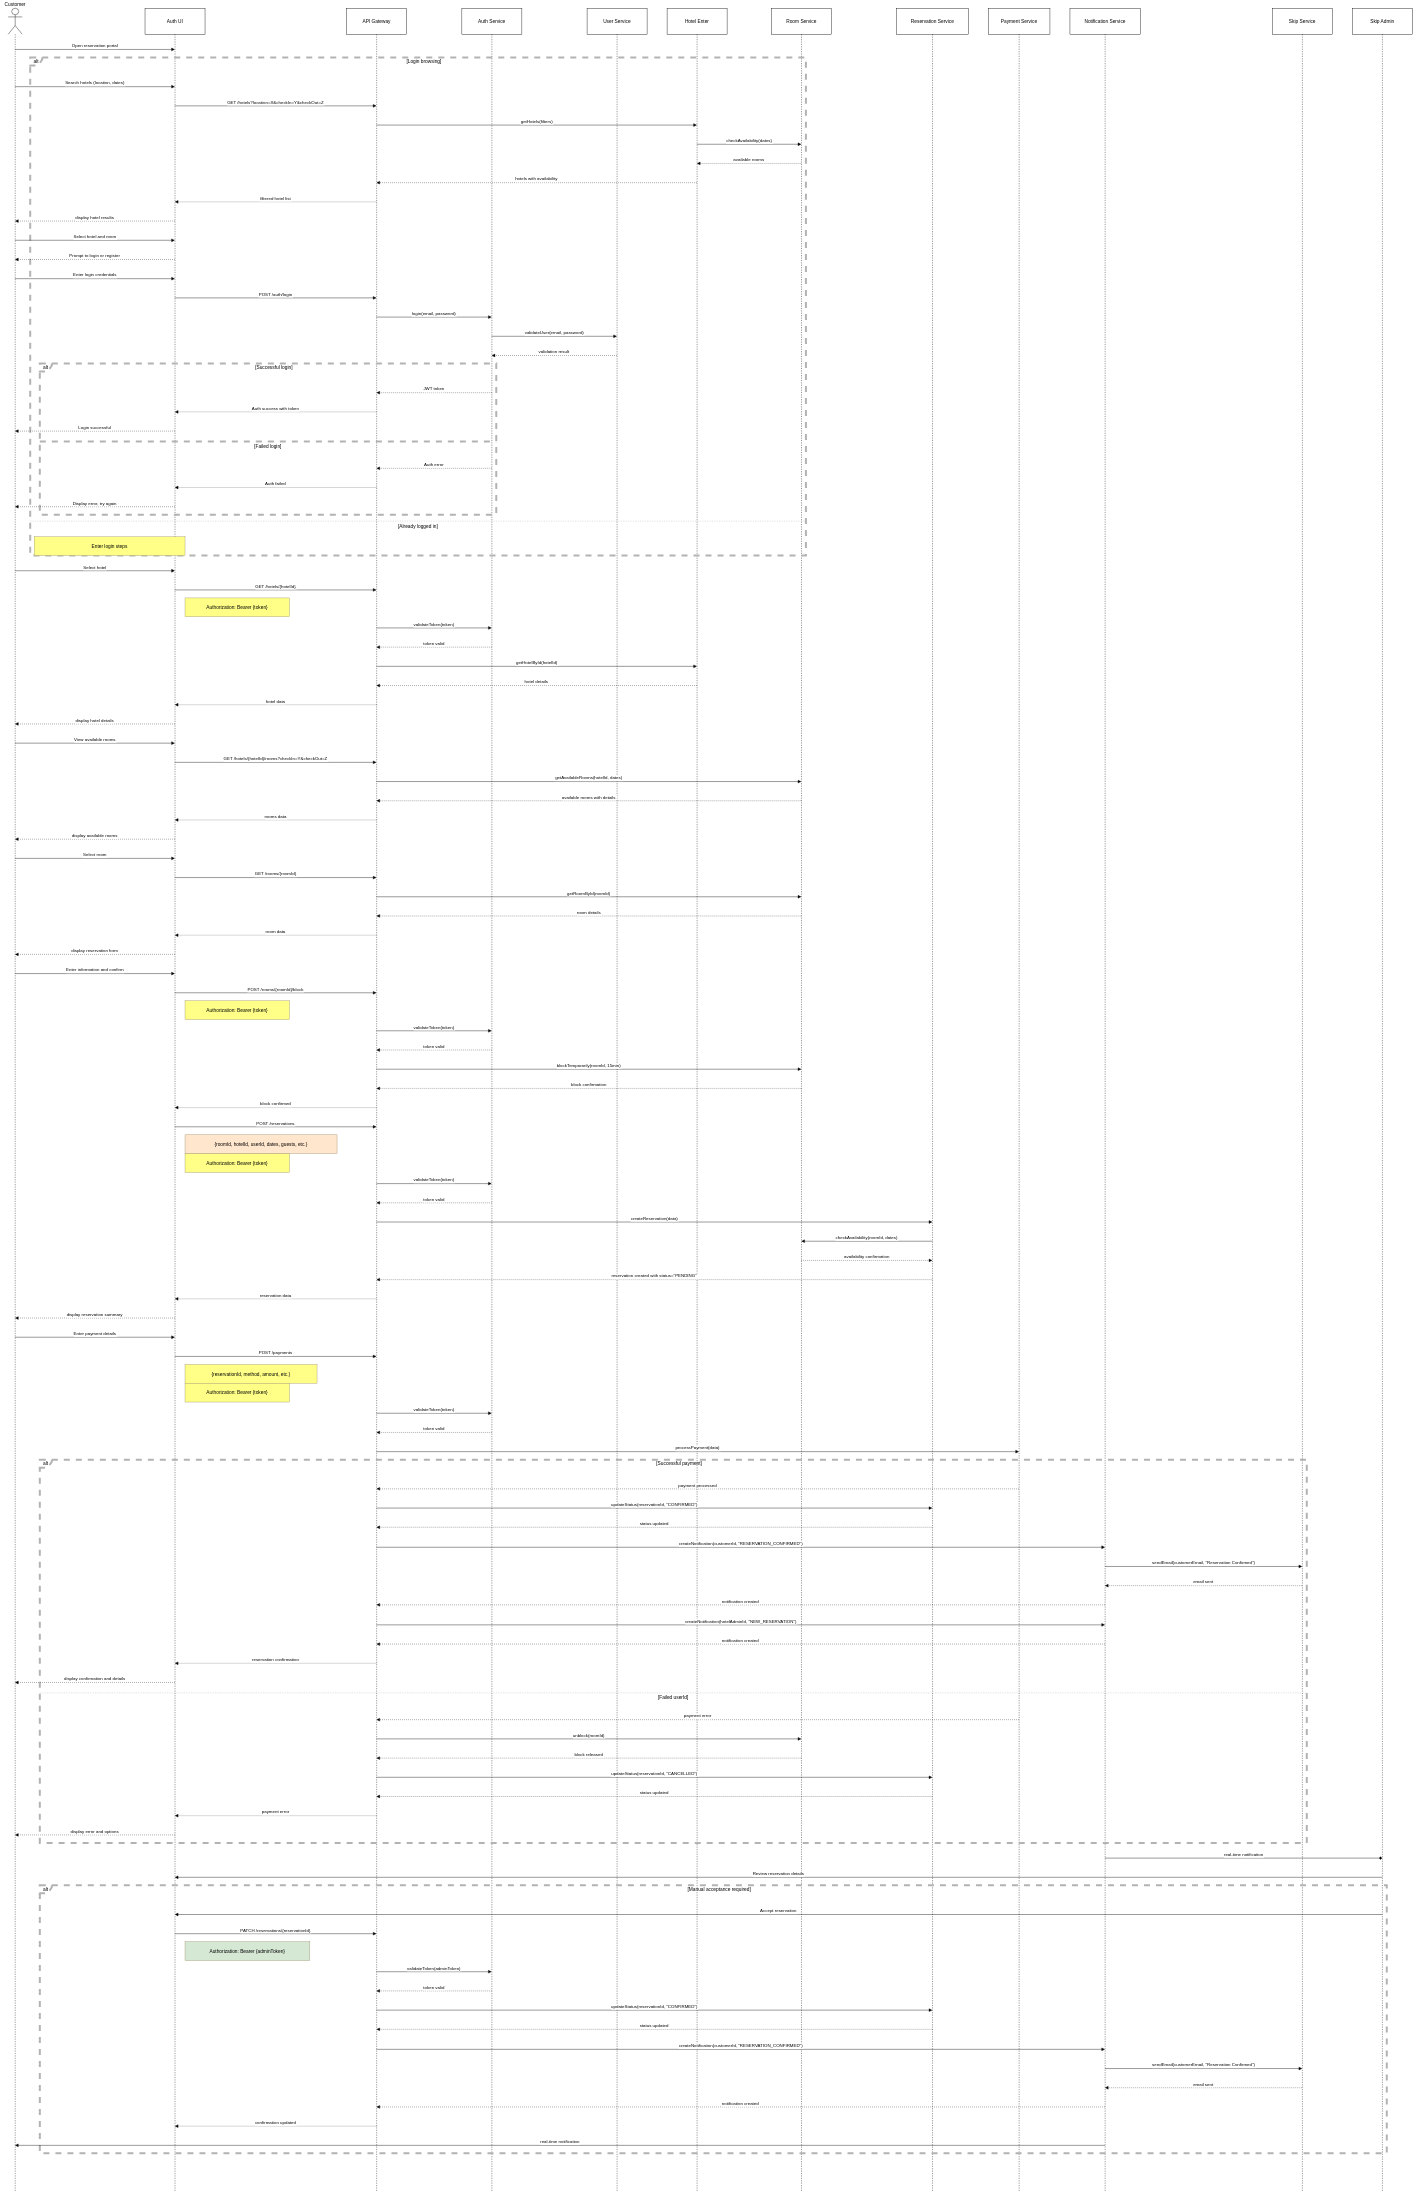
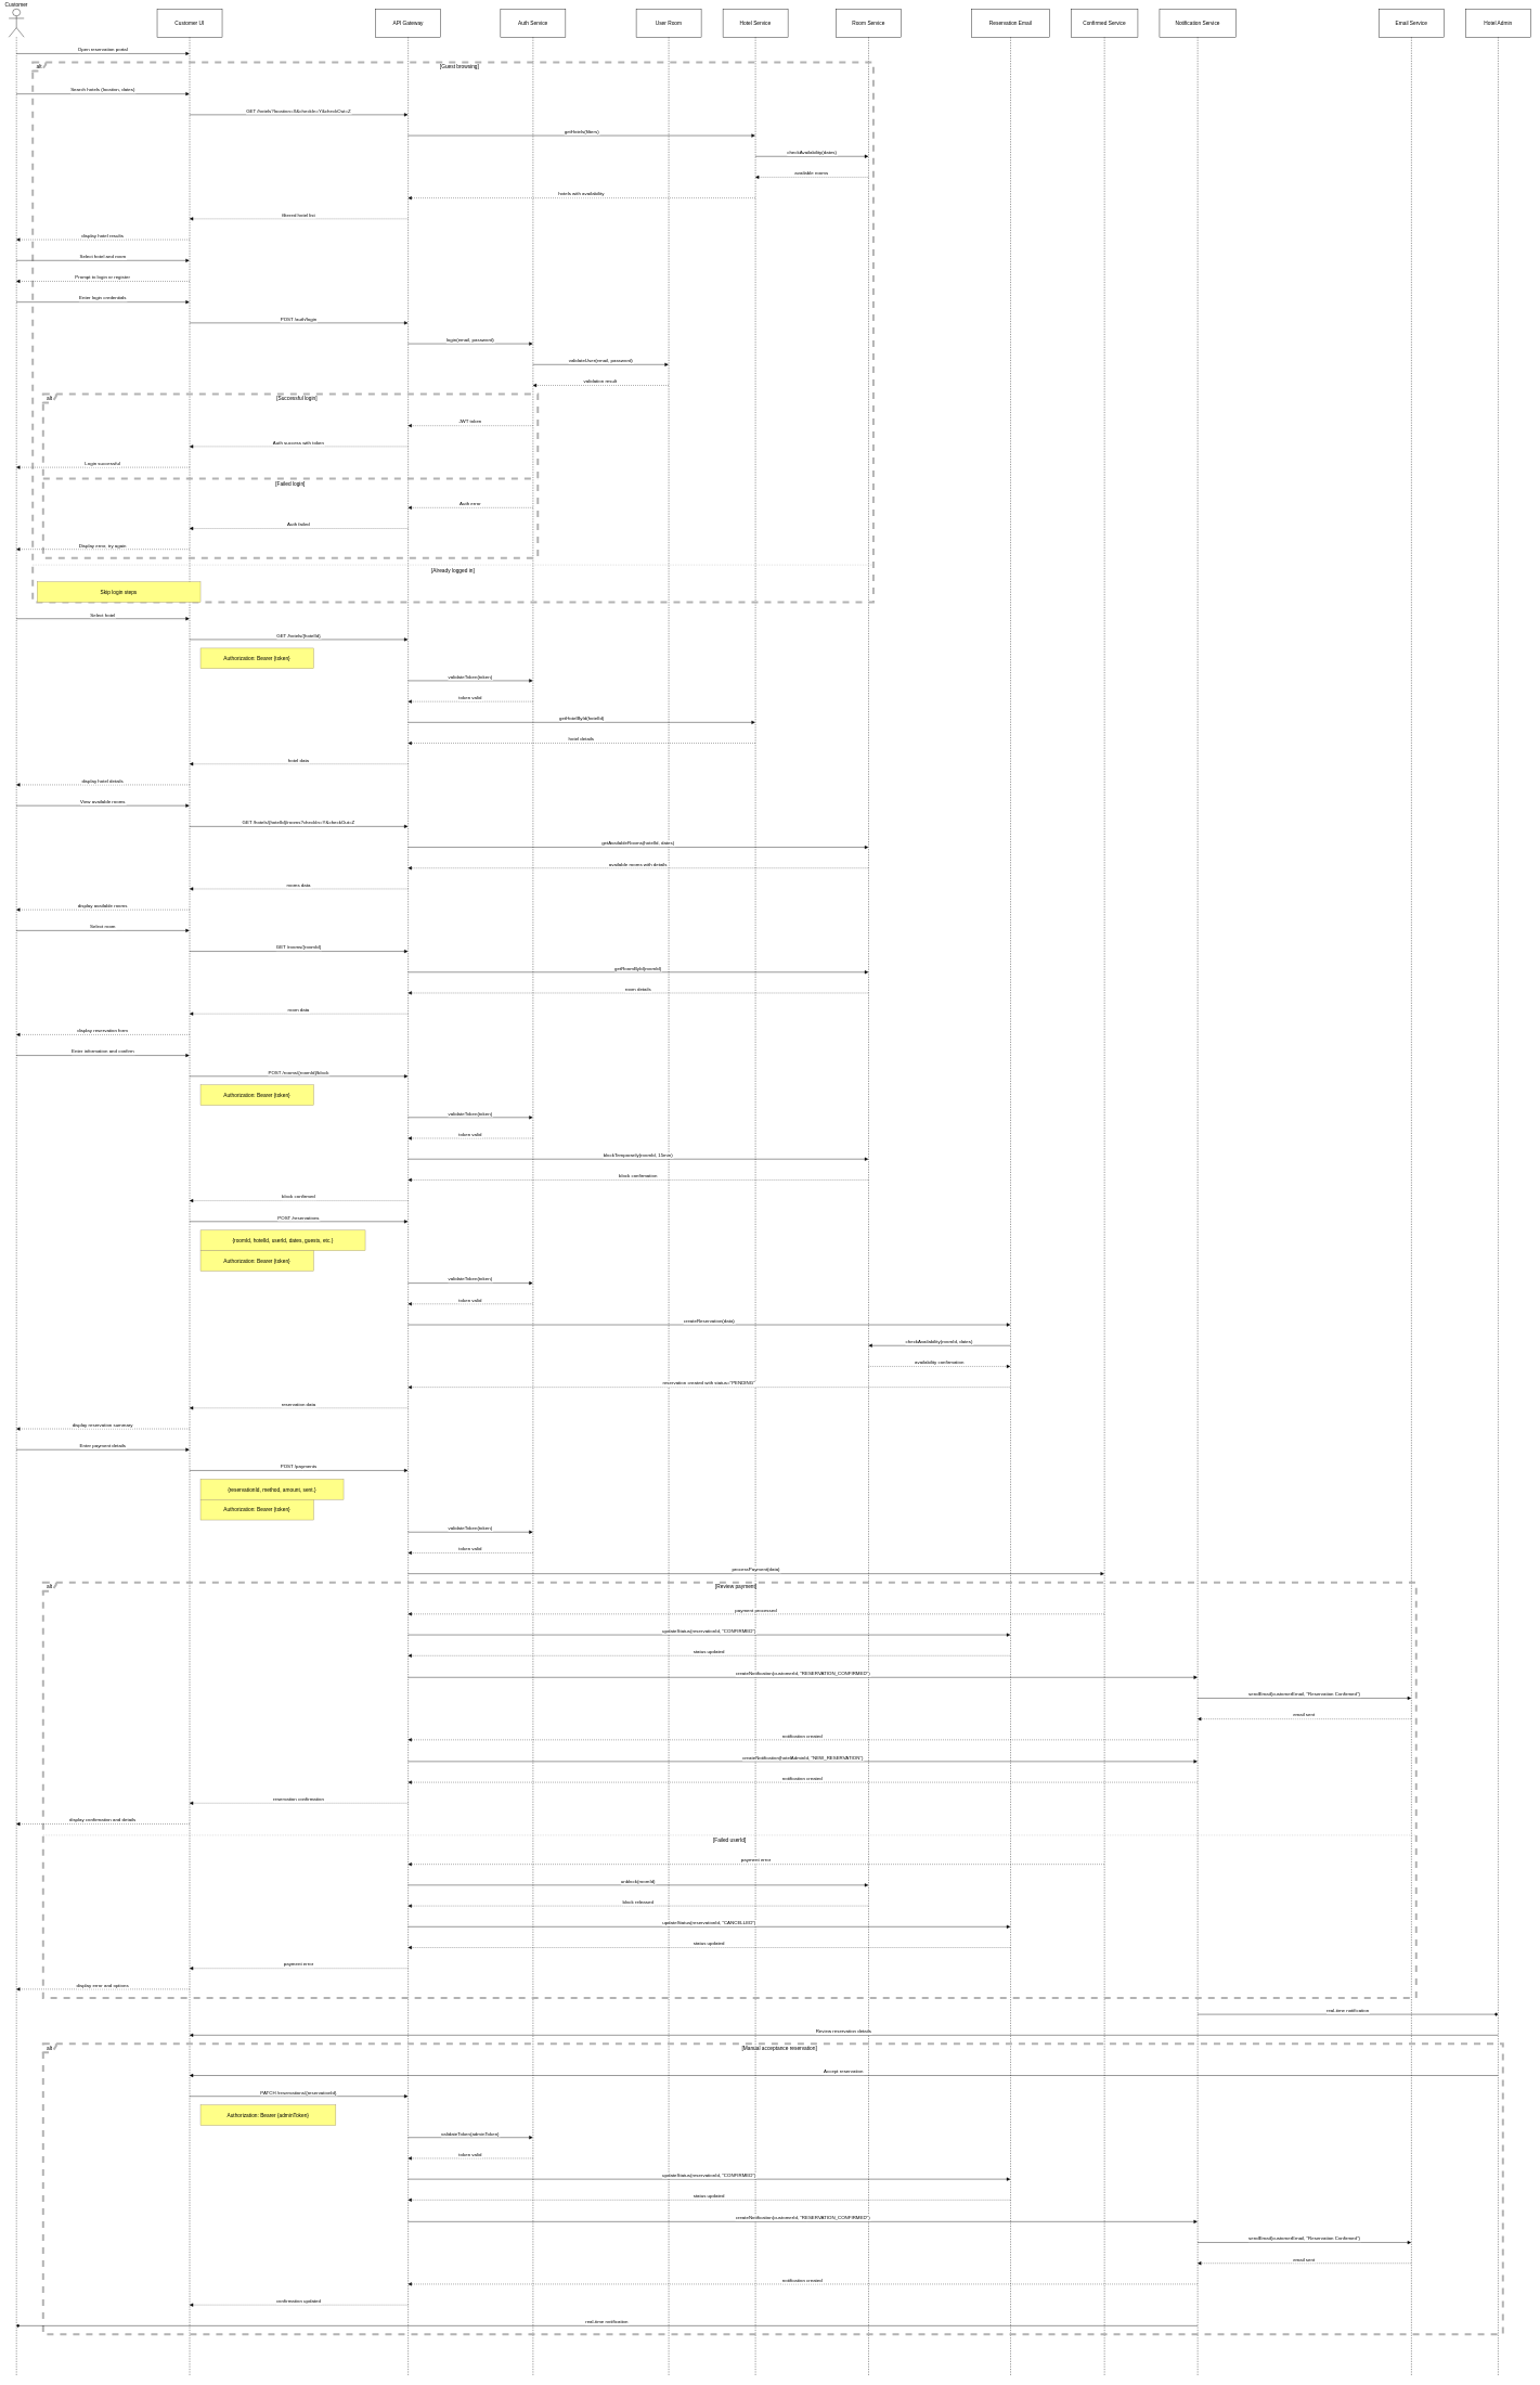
- <mxCell id="3" value="Auth UI" style="shape=umlLifeline;perimeter=lifelinePerimeter;whiteSpace=wrap;container=1;dropTarget=0;collapsible=0;recursiveResize=0;outlineConnect=0;portConstraint=eastwest;newEdgeStyle={&quot;edgeStyle&quot;:&quot;elbowEdgeStyle&quot;,&quot;elbow&quot;:&quot;vertical&quot;,&quot;curved&quot;:0,&quot;rounded&quot;:0};size=65;" vertex="1" parent="1"><mxGeometry x="362" y="20" width="150" height="5457" as="geometry" /></mxCell>
+ <mxCell id="3" value="Customer UI" style="shape=umlLifeline;perimeter=lifelinePerimeter;whiteSpace=wrap;container=1;dropTarget=0;collapsible=0;recursiveResize=0;outlineConnect=0;portConstraint=eastwest;newEdgeStyle={&quot;edgeStyle&quot;:&quot;elbowEdgeStyle&quot;,&quot;elbow&quot;:&quot;vertical&quot;,&quot;curved&quot;:0,&quot;rounded&quot;:0};size=65;" vertex="1" parent="1"><mxGeometry x="362" y="20" width="150" height="5457" as="geometry" /></mxCell>
- <mxCell id="6" value="User Service" style="shape=umlLifeline;perimeter=lifelinePerimeter;whiteSpace=wrap;container=1;dropTarget=0;collapsible=0;recursiveResize=0;outlineConnect=0;portConstraint=eastwest;newEdgeStyle={&quot;edgeStyle&quot;:&quot;elbowEdgeStyle&quot;,&quot;elbow&quot;:&quot;vertical&quot;,&quot;curved&quot;:0,&quot;rounded&quot;:0};size=65;" vertex="1" parent="1"><mxGeometry x="1467" y="20" width="150" height="5457" as="geometry" /></mxCell>
+ <mxCell id="6" value="User Room" style="shape=umlLifeline;perimeter=lifelinePerimeter;whiteSpace=wrap;container=1;dropTarget=0;collapsible=0;recursiveResize=0;outlineConnect=0;portConstraint=eastwest;newEdgeStyle={&quot;edgeStyle&quot;:&quot;elbowEdgeStyle&quot;,&quot;elbow&quot;:&quot;vertical&quot;,&quot;curved&quot;:0,&quot;rounded&quot;:0};size=65;" vertex="1" parent="1"><mxGeometry x="1467" y="20" width="150" height="5457" as="geometry" /></mxCell>
- <mxCell id="7" value="Hotel Enter" style="shape=umlLifeline;perimeter=lifelinePerimeter;whiteSpace=wrap;container=1;dropTarget=0;collapsible=0;recursiveResize=0;outlineConnect=0;portConstraint=eastwest;newEdgeStyle={&quot;edgeStyle&quot;:&quot;elbowEdgeStyle&quot;,&quot;elbow&quot;:&quot;vertical&quot;,&quot;curved&quot;:0,&quot;rounded&quot;:0};size=65;" vertex="1" parent="1"><mxGeometry x="1667" y="20" width="150" height="5457" as="geometry" /></mxCell>
+ <mxCell id="7" value="Hotel Service" style="shape=umlLifeline;perimeter=lifelinePerimeter;whiteSpace=wrap;container=1;dropTarget=0;collapsible=0;recursiveResize=0;outlineConnect=0;portConstraint=eastwest;newEdgeStyle={&quot;edgeStyle&quot;:&quot;elbowEdgeStyle&quot;,&quot;elbow&quot;:&quot;vertical&quot;,&quot;curved&quot;:0,&quot;rounded&quot;:0};size=65;" vertex="1" parent="1"><mxGeometry x="1667" y="20" width="150" height="5457" as="geometry" /></mxCell>
- <mxCell id="9" value="Reservation Service" style="shape=umlLifeline;perimeter=lifelinePerimeter;whiteSpace=wrap;container=1;dropTarget=0;collapsible=0;recursiveResize=0;outlineConnect=0;portConstraint=eastwest;newEdgeStyle={&quot;edgeStyle&quot;:&quot;elbowEdgeStyle&quot;,&quot;elbow&quot;:&quot;vertical&quot;,&quot;curved&quot;:0,&quot;rounded&quot;:0};size=65;" vertex="1" parent="1"><mxGeometry x="2241" y="20" width="179" height="5457" as="geometry" /></mxCell>
+ <mxCell id="9" value="Reservation Email" style="shape=umlLifeline;perimeter=lifelinePerimeter;whiteSpace=wrap;container=1;dropTarget=0;collapsible=0;recursiveResize=0;outlineConnect=0;portConstraint=eastwest;newEdgeStyle={&quot;edgeStyle&quot;:&quot;elbowEdgeStyle&quot;,&quot;elbow&quot;:&quot;vertical&quot;,&quot;curved&quot;:0,&quot;rounded&quot;:0};size=65;" vertex="1" parent="1"><mxGeometry x="2241" y="20" width="179" height="5457" as="geometry" /></mxCell>
- <mxCell id="10" value="Payment Service" style="shape=umlLifeline;perimeter=lifelinePerimeter;whiteSpace=wrap;container=1;dropTarget=0;collapsible=0;recursiveResize=0;outlineConnect=0;portConstraint=eastwest;newEdgeStyle={&quot;edgeStyle&quot;:&quot;elbowEdgeStyle&quot;,&quot;elbow&quot;:&quot;vertical&quot;,&quot;curved&quot;:0,&quot;rounded&quot;:0};size=65;" vertex="1" parent="1"><mxGeometry x="2470" y="20" width="154" height="5457" as="geometry" /></mxCell>
+ <mxCell id="10" value="Confirmed Service" style="shape=umlLifeline;perimeter=lifelinePerimeter;whiteSpace=wrap;container=1;dropTarget=0;collapsible=0;recursiveResize=0;outlineConnect=0;portConstraint=eastwest;newEdgeStyle={&quot;edgeStyle&quot;:&quot;elbowEdgeStyle&quot;,&quot;elbow&quot;:&quot;vertical&quot;,&quot;curved&quot;:0,&quot;rounded&quot;:0};size=65;" vertex="1" parent="1"><mxGeometry x="2470" y="20" width="154" height="5457" as="geometry" /></mxCell>
- <mxCell id="12" value="Skip Service" style="shape=umlLifeline;perimeter=lifelinePerimeter;whiteSpace=wrap;container=1;dropTarget=0;collapsible=0;recursiveResize=0;outlineConnect=0;portConstraint=eastwest;newEdgeStyle={&quot;edgeStyle&quot;:&quot;elbowEdgeStyle&quot;,&quot;elbow&quot;:&quot;vertical&quot;,&quot;curved&quot;:0,&quot;rounded&quot;:0};size=65;" vertex="1" parent="1"><mxGeometry x="3180" y="20" width="150" height="5457" as="geometry" /></mxCell>
+ <mxCell id="12" value="Email Service" style="shape=umlLifeline;perimeter=lifelinePerimeter;whiteSpace=wrap;container=1;dropTarget=0;collapsible=0;recursiveResize=0;outlineConnect=0;portConstraint=eastwest;newEdgeStyle={&quot;edgeStyle&quot;:&quot;elbowEdgeStyle&quot;,&quot;elbow&quot;:&quot;vertical&quot;,&quot;curved&quot;:0,&quot;rounded&quot;:0};size=65;" vertex="1" parent="1"><mxGeometry x="3180" y="20" width="150" height="5457" as="geometry" /></mxCell>
- <mxCell id="13" value="Skip Admin" style="shape=umlLifeline;perimeter=lifelinePerimeter;whiteSpace=wrap;container=1;dropTarget=0;collapsible=0;recursiveResize=0;outlineConnect=0;portConstraint=eastwest;newEdgeStyle={&quot;edgeStyle&quot;:&quot;elbowEdgeStyle&quot;,&quot;elbow&quot;:&quot;vertical&quot;,&quot;curved&quot;:0,&quot;rounded&quot;:0};size=65;" vertex="1" parent="1"><mxGeometry x="3380" y="20" width="150" height="5457" as="geometry" /></mxCell>
+ <mxCell id="13" value="Hotel Admin" style="shape=umlLifeline;perimeter=lifelinePerimeter;whiteSpace=wrap;container=1;dropTarget=0;collapsible=0;recursiveResize=0;outlineConnect=0;portConstraint=eastwest;newEdgeStyle={&quot;edgeStyle&quot;:&quot;elbowEdgeStyle&quot;,&quot;elbow&quot;:&quot;vertical&quot;,&quot;curved&quot;:0,&quot;rounded&quot;:0};size=65;" vertex="1" parent="1"><mxGeometry x="3380" y="20" width="150" height="5457" as="geometry" /></mxCell>
- <mxCell id="18" value="[Login browsing]" style="text;strokeColor=none;fillColor=none;align=center;verticalAlign=middle;whiteSpace=wrap;" vertex="1" parent="17"><mxGeometry x="30" width="1909" height="20" as="geometry" /></mxCell>
+ <mxCell id="18" value="[Guest browsing]" style="text;strokeColor=none;fillColor=none;align=center;verticalAlign=middle;whiteSpace=wrap;" vertex="1" parent="17"><mxGeometry x="30" width="1909" height="20" as="geometry" /></mxCell>
- <mxCell id="120" value="Enter login steps" style="fillColor=#ffff88;strokeColor=#9E916F;" vertex="1" parent="1"><mxGeometry x="85" y="1341" width="377" height="47" as="geometry" /></mxCell>
+ <mxCell id="120" value="Skip login steps" style="fillColor=#ffff88;strokeColor=#9E916F;" vertex="1" parent="1"><mxGeometry x="85" y="1341" width="377" height="47" as="geometry" /></mxCell>
- <mxCell id="123" value="{roomId, hotelId, userId, dates, guests, etc.}" style="fillColor=#ffe6cc;strokeColor=#9E916F;" vertex="1" parent="1"><mxGeometry x="462" y="2836" width="380" height="47" as="geometry" /></mxCell>
+ <mxCell id="123" value="{roomId, hotelId, userId, dates, guests, etc.}" style="fillColor=#ffff88;strokeColor=#9E916F;" vertex="1" parent="1"><mxGeometry x="462" y="2836" width="380" height="47" as="geometry" /></mxCell>
- <mxCell id="125" value="{reservationId, method, amount, etc.}" style="fillColor=#ffff88;strokeColor=#9E916F;" vertex="1" parent="1"><mxGeometry x="462" y="3410" width="330" height="47" as="geometry" /></mxCell>
+ <mxCell id="125" value="{reservationId, method, amount, sent.}" style="fillColor=#ffff88;strokeColor=#9E916F;" vertex="1" parent="1"><mxGeometry x="462" y="3410" width="330" height="47" as="geometry" /></mxCell>
- <mxCell id="21" value="[Successful payment]" style="text;strokeColor=none;fillColor=none;align=center;verticalAlign=middle;whiteSpace=wrap;" vertex="1" parent="20"><mxGeometry x="30" width="3137" height="20" as="geometry" /></mxCell>
+ <mxCell id="21" value="[Review payment]" style="text;strokeColor=none;fillColor=none;align=center;verticalAlign=middle;whiteSpace=wrap;" vertex="1" parent="20"><mxGeometry x="30" width="3137" height="20" as="geometry" /></mxCell>
- <mxCell id="24" value="[Manual acceptance required]" style="text;strokeColor=none;fillColor=none;align=center;verticalAlign=middle;whiteSpace=wrap;" vertex="1" parent="23"><mxGeometry x="30" width="3337" height="20" as="geometry" /></mxCell>
+ <mxCell id="24" value="[Manual acceptance reservation]" style="text;strokeColor=none;fillColor=none;align=center;verticalAlign=middle;whiteSpace=wrap;" vertex="1" parent="23"><mxGeometry x="30" width="3337" height="20" as="geometry" /></mxCell>
- <mxCell id="127" value="Authorization: Bearer {adminToken}" style="fillColor=#d5e8d4;strokeColor=#9E916F;" vertex="1" parent="1"><mxGeometry x="462" y="4853" width="312" height="47" as="geometry" /></mxCell>
+ <mxCell id="127" value="Authorization: Bearer {adminToken}" style="fillColor=#ffff88;strokeColor=#9E916F;" vertex="1" parent="1"><mxGeometry x="462" y="4853" width="312" height="47" as="geometry" /></mxCell>
- <mxCell id="119" value="real-time notification" style="verticalAlign=bottom;edgeStyle=elbowEdgeStyle;elbow=vertical;curved=0;rounded=0;endArrow=block;" edge="1" parent="1" source="11" target="2"><mxGeometry relative="1" as="geometry"><Array as="points"><mxPoint x="1447" y="5362" /></Array></mxGeometry></mxCell>
+ <mxCell id="119" value="real-time notification" style="verticalAlign=bottom;edgeStyle=elbowEdgeStyle;elbow=vertical;curved=0;rounded=0;endArrow=diamond;" edge="1" parent="1" source="11" target="2"><mxGeometry relative="1" as="geometry"><Array as="points"><mxPoint x="1447" y="5362" /></Array></mxGeometry></mxCell>
